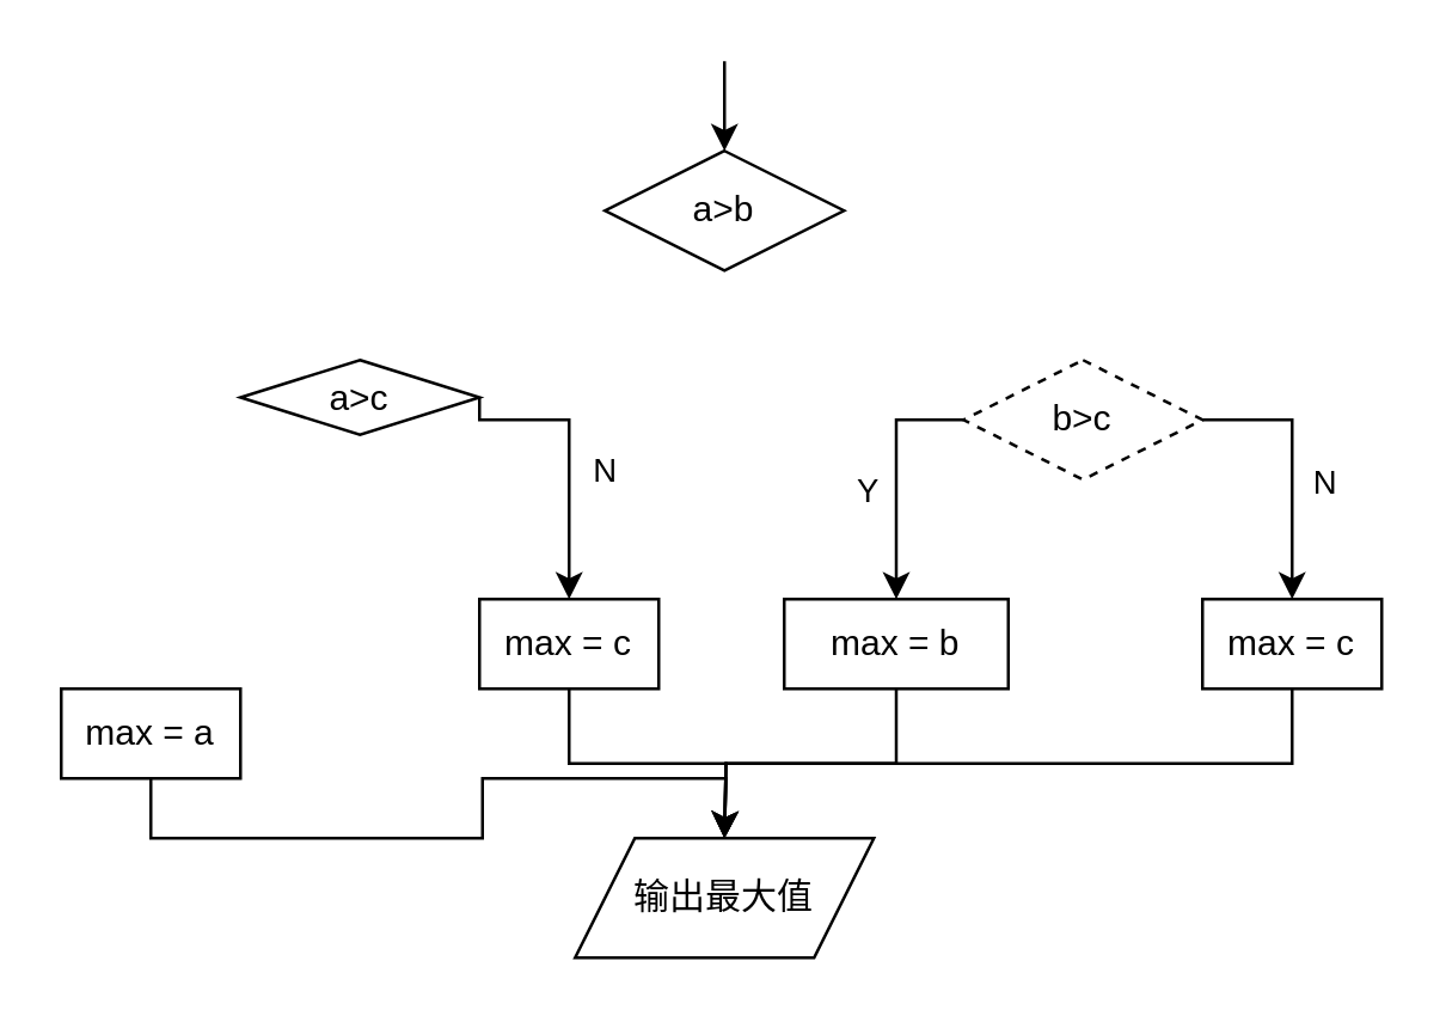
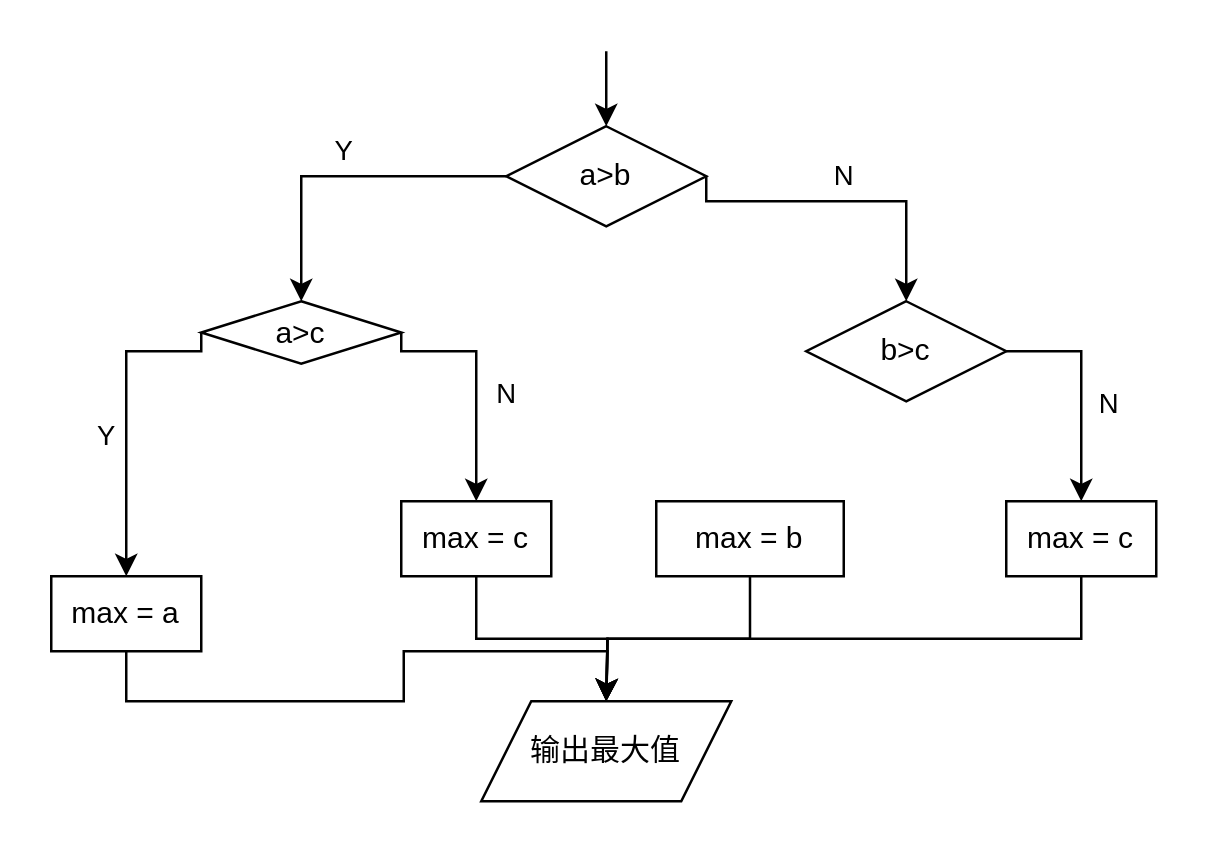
+ <mxCell id="2" value="Y" style="edgeStyle=orthogonalEdgeStyle;rounded=0;orthogonalLoop=1;jettySize=auto;html=1;exitX=0;exitY=0.5;exitDx=0;exitDy=0;entryX=0.5;entryY=0;entryDx=0;entryDy=0;labelBackgroundColor=none;" parent="1" source="4" target="7" edge="1"><mxGeometry x="-0.016" y="-10" relative="1" as="geometry"><mxPoint as="offset" /></mxGeometry></mxCell>
+ <mxCell id="3" value="N" style="edgeStyle=orthogonalEdgeStyle;rounded=0;orthogonalLoop=1;jettySize=auto;html=1;exitX=1;exitY=0.5;exitDx=0;exitDy=0;entryX=0.5;entryY=0;entryDx=0;entryDy=0;labelBackgroundColor=none;" parent="1" source="4" target="12" edge="1"><mxGeometry y="10" relative="1" as="geometry"><Array as="points"><mxPoint x="362" y="80" /></Array><mxPoint as="offset" /></mxGeometry></mxCell>
- <mxCell id="12" value="b&amp;gt;c" style="rhombus;whiteSpace=wrap;html=1;fillColor=none;dashed=1;" parent="1" vertex="1"><mxGeometry x="322" y="120" width="80" height="40" as="geometry" /></mxCell>
+ <mxCell id="12" value="b&amp;gt;c" style="rhombus;whiteSpace=wrap;html=1;fillColor=none;" parent="1" vertex="1"><mxGeometry x="322" y="120" width="80" height="40" as="geometry" /></mxCell>
- <mxCell id="10" style="edgeStyle=orthogonalEdgeStyle;rounded=0;orthogonalLoop=1;jettySize=auto;html=1;exitX=0;exitY=0.5;exitDx=0;exitDy=0;entryX=0.5;entryY=0;entryDx=0;entryDy=0;" parent="1" source="12" target="18" edge="1"><mxGeometry relative="1" as="geometry" /></mxCell>
- <mxCell id="11" value="Y" style="edgeLabel;html=1;align=center;verticalAlign=middle;resizable=0;points=[];labelBackgroundColor=none;" parent="10" vertex="1" connectable="0"><mxGeometry x="0.144" relative="1" as="geometry"><mxPoint x="-10" y="-1" as="offset" /></mxGeometry></mxCell>
+ <mxCell id="5" value="Y" style="edgeStyle=orthogonalEdgeStyle;rounded=0;orthogonalLoop=1;jettySize=auto;html=1;exitX=0;exitY=0.5;exitDx=0;exitDy=0;labelBackgroundColor=none;" parent="1" source="7" target="14" edge="1"><mxGeometry x="0.111" y="-8" relative="1" as="geometry"><Array as="points"><mxPoint x="50" y="140" /></Array><mxPoint as="offset" /></mxGeometry></mxCell>
